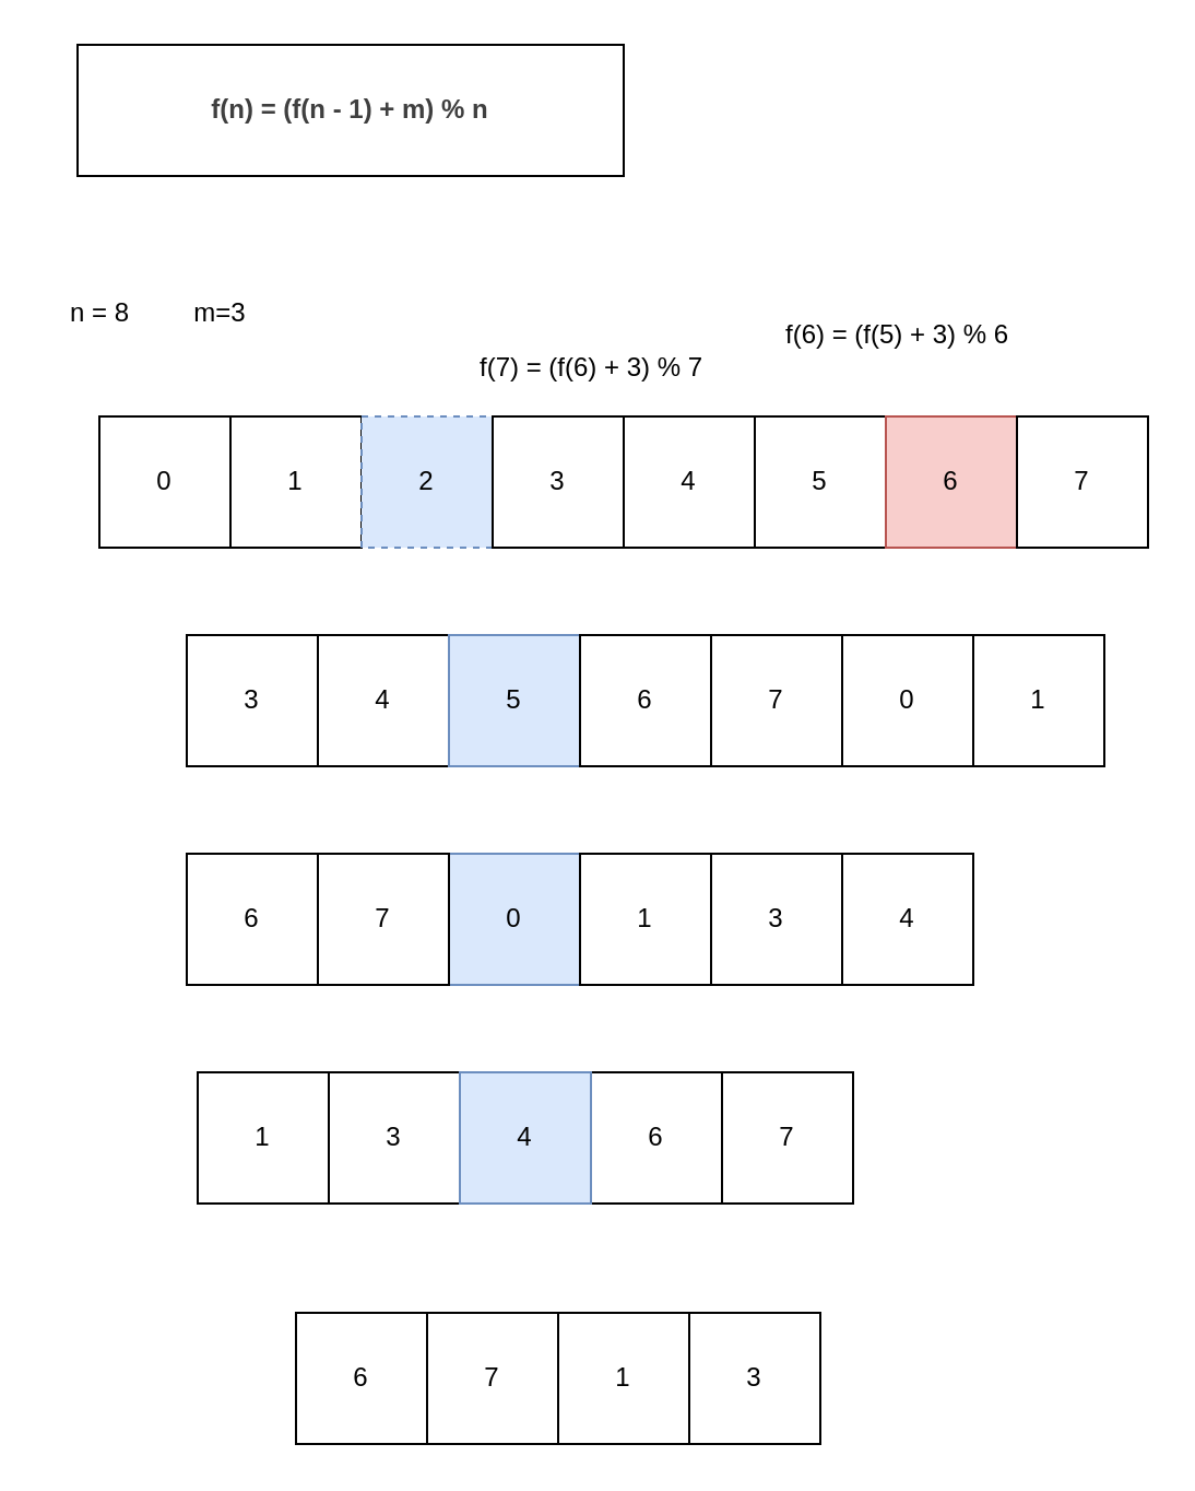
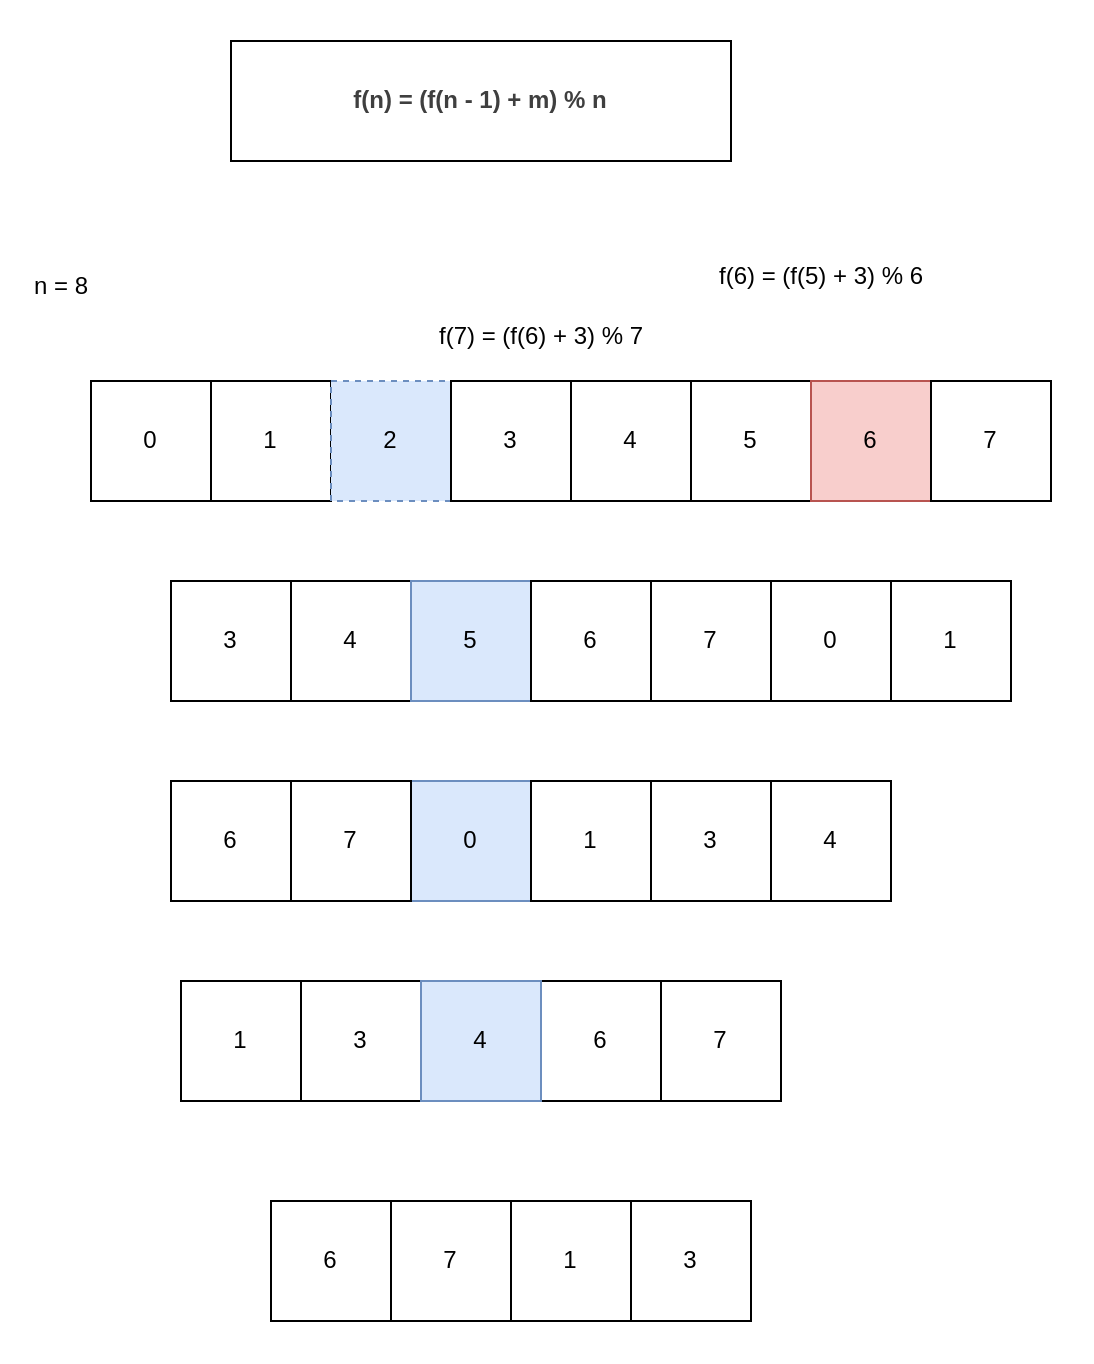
- <mxCell id="23" value="&lt;b style=&quot;color: rgb(63, 63, 63); scrollbar-color: rgb(226, 226, 226) rgb(251, 251, 251); font-family: Menlo, sans-serif; text-align: left;&quot;&gt;f(n) = (f(n - 1) + m) % n&lt;/b&gt;" style="whiteSpace=wrap;html=1;" vertex="1" parent="1"><mxGeometry x="35" y="20" width="250" height="60" as="geometry" /></mxCell>
+ <mxCell id="23" value="&lt;b style=&quot;color: rgb(63, 63, 63); scrollbar-color: rgb(226, 226, 226) rgb(251, 251, 251); font-family: Menlo, sans-serif; text-align: left;&quot;&gt;f(n) = (f(n - 1) + m) % n&lt;/b&gt;" style="whiteSpace=wrap;html=1;" vertex="1" parent="1"><mxGeometry x="115" y="20" width="250" height="60" as="geometry" /></mxCell>
- <mxCell id="10" value="n = 8" style="text;html=1;align=center;verticalAlign=middle;resizable=0;points=[];autosize=1;strokeColor=none;fillColor=none;" vertex="1" parent="1"><mxGeometry x="20" y="128" width="50" height="30" as="geometry" /></mxCell>
+ <mxCell id="10" value="n = 8" style="text;html=1;align=center;verticalAlign=middle;resizable=0;points=[];autosize=1;strokeColor=none;fillColor=none;" vertex="1" parent="1"><mxGeometry x="5" y="128" width="50" height="30" as="geometry" /></mxCell>
- <mxCell id="11" value="m=3" style="text;html=1;align=center;verticalAlign=middle;resizable=0;points=[];autosize=1;strokeColor=none;fillColor=none;" vertex="1" parent="1"><mxGeometry x="75" y="128" width="50" height="30" as="geometry" /></mxCell>
- <mxCell id="27" value="&lt;span style=&quot;color: rgb(0, 0, 0);&quot;&gt;f(6) = (f(5) + 3) % 6&lt;/span&gt;" style="text;html=1;align=center;verticalAlign=middle;resizable=0;points=[];autosize=1;strokeColor=none;fillColor=none;" vertex="1" parent="1"><mxGeometry x="345" y="138" width="130" height="30" as="geometry" /></mxCell>
+ <mxCell id="27" value="&lt;span style=&quot;color: rgb(0, 0, 0);&quot;&gt;f(6) = (f(5) + 3) % 6&lt;/span&gt;" style="text;html=1;align=center;verticalAlign=middle;resizable=0;points=[];autosize=1;strokeColor=none;fillColor=none;" vertex="1" parent="1"><mxGeometry x="345" y="123" width="130" height="30" as="geometry" /></mxCell>
